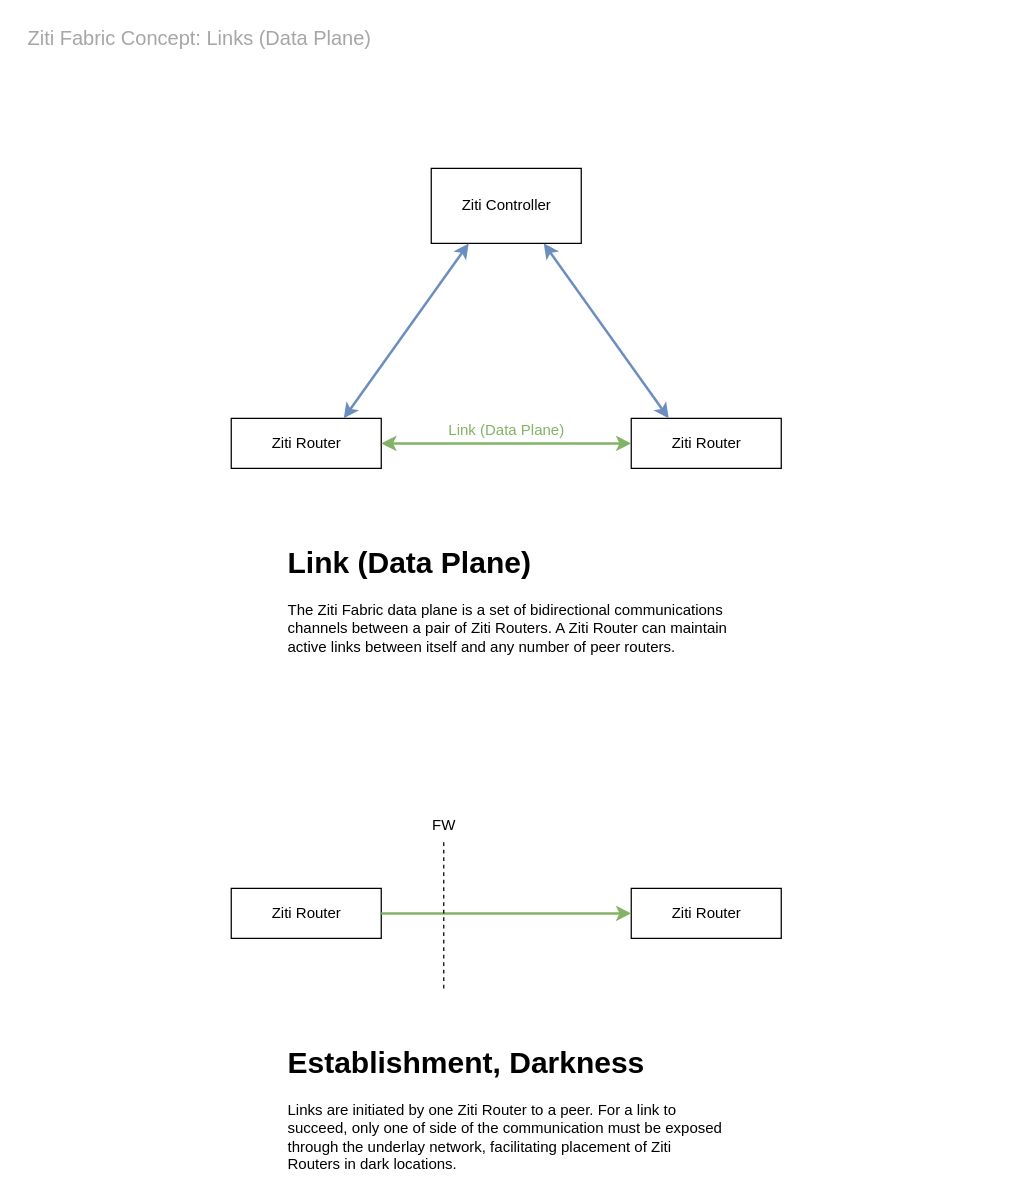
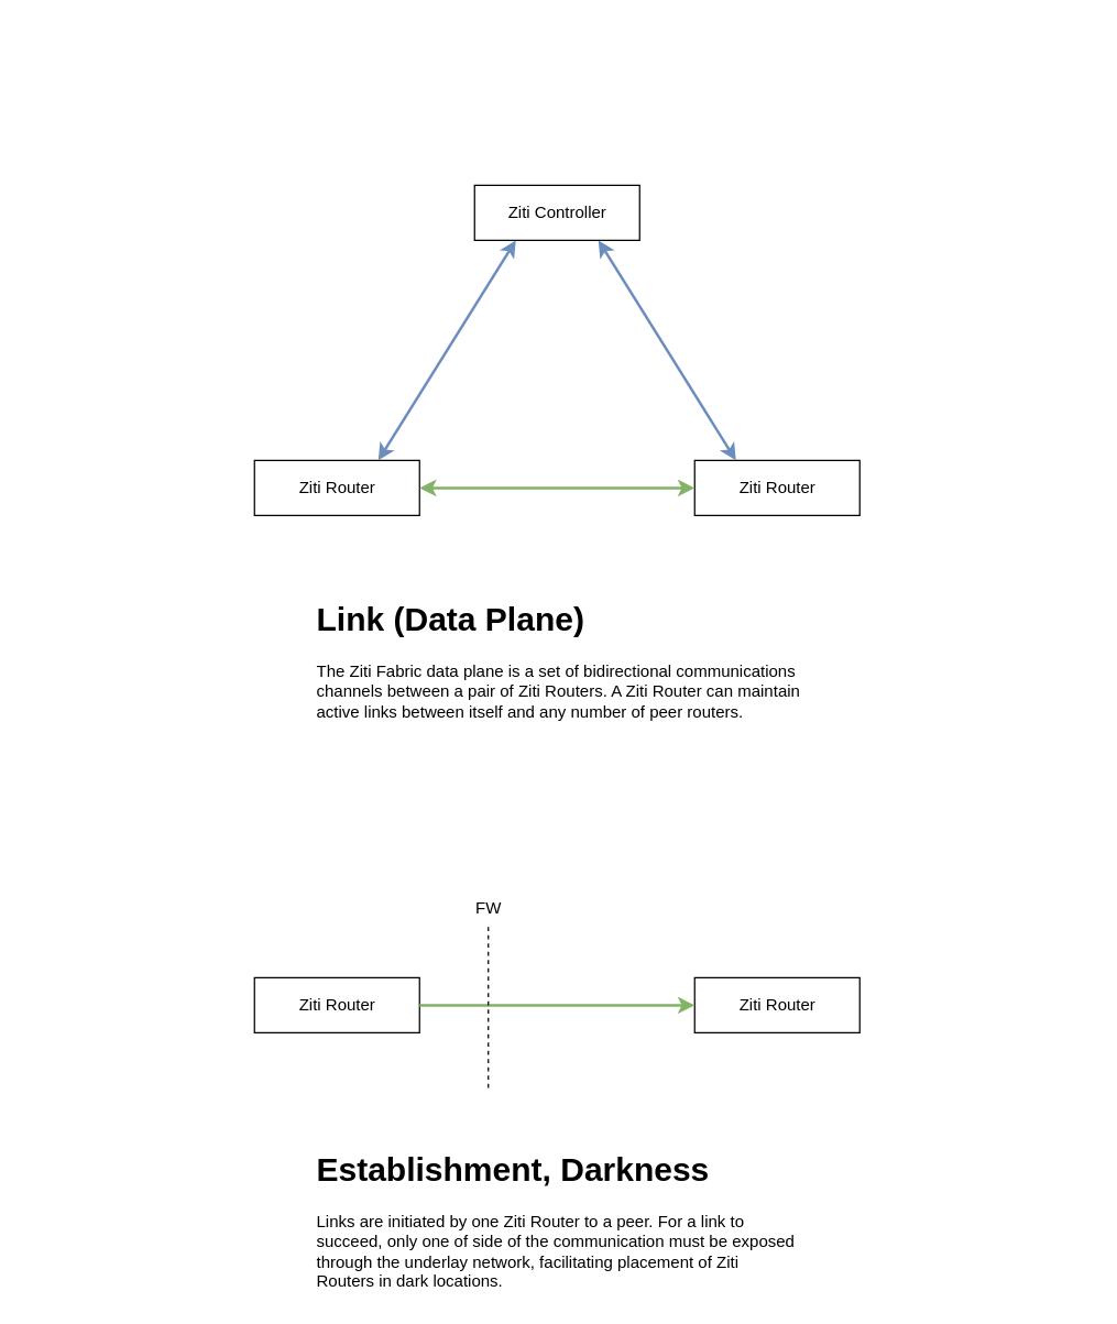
- <mxCell id="2" value="&lt;span style=&quot;font-size: 16px&quot;&gt;Ziti Fabric Concept: Links (Data Plane)&lt;br&gt;&lt;/span&gt;" style="text;html=1;strokeColor=none;fillColor=none;align=left;verticalAlign=middle;whiteSpace=wrap;rounded=0;fontColor=#A6A6A6;" vertex="1" parent="1"><mxGeometry x="20" y="20" width="770" height="20" as="geometry" /></mxCell>
- <mxCell id="3" value="Ziti Controller" style="rounded=0;whiteSpace=wrap;html=1;" vertex="1" parent="1"><mxGeometry x="344.5" y="134" width="120" height="60" as="geometry" /></mxCell>
+ <mxCell id="3" value="Ziti Controller" style="rounded=0;whiteSpace=wrap;html=1;" vertex="1" parent="1"><mxGeometry x="344.5" y="134" width="120" height="40" as="geometry" /></mxCell>
- <mxCell id="9" value="Link (Data Plane)" style="text;html=1;align=center;verticalAlign=middle;whiteSpace=wrap;rounded=0;fontColor=#82B366;" vertex="1" parent="1"><mxGeometry x="354.5" y="334" width="100" height="20" as="geometry" /></mxCell>
